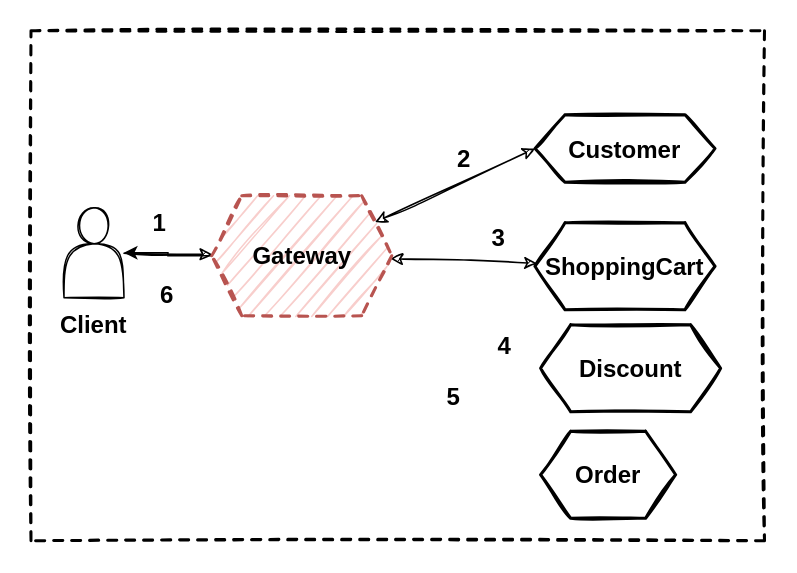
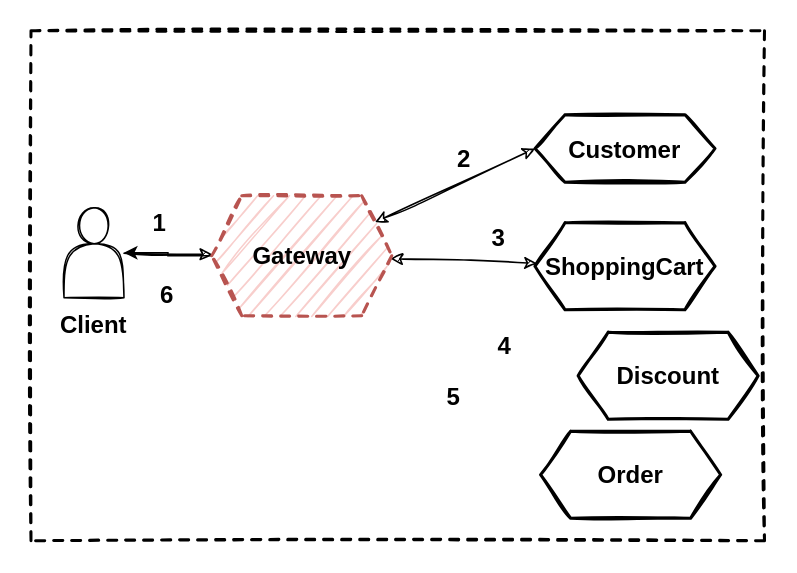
- <mxCell id="11" value="Discount" style="shape=hexagon;perimeter=hexagonPerimeter2;whiteSpace=wrap;html=1;fixedSize=1;sketch=1;fontSize=16;strokeWidth=2;fontStyle=1" parent="1" vertex="1"><mxGeometry x="359.75" y="216" width="120" height="58" as="geometry" /></mxCell>
+ <mxCell id="11" value="Discount" style="shape=hexagon;perimeter=hexagonPerimeter2;whiteSpace=wrap;html=1;fixedSize=1;sketch=1;fontSize=16;strokeWidth=2;fontStyle=1" parent="1" vertex="1"><mxGeometry x="384.75" y="221" width="120" height="58" as="geometry" /></mxCell>
- <mxCell id="12" value="Order" style="shape=hexagon;perimeter=hexagonPerimeter2;whiteSpace=wrap;html=1;fixedSize=1;sketch=1;fontSize=16;strokeWidth=2;fontStyle=1" parent="1" vertex="1"><mxGeometry x="359.75" y="287" width="90" height="58" as="geometry" /></mxCell>
+ <mxCell id="12" value="Order" style="shape=hexagon;perimeter=hexagonPerimeter2;whiteSpace=wrap;html=1;fixedSize=1;sketch=1;fontSize=16;strokeWidth=2;fontStyle=1" parent="1" vertex="1"><mxGeometry x="359.75" y="287" width="120" height="58" as="geometry" /></mxCell>
